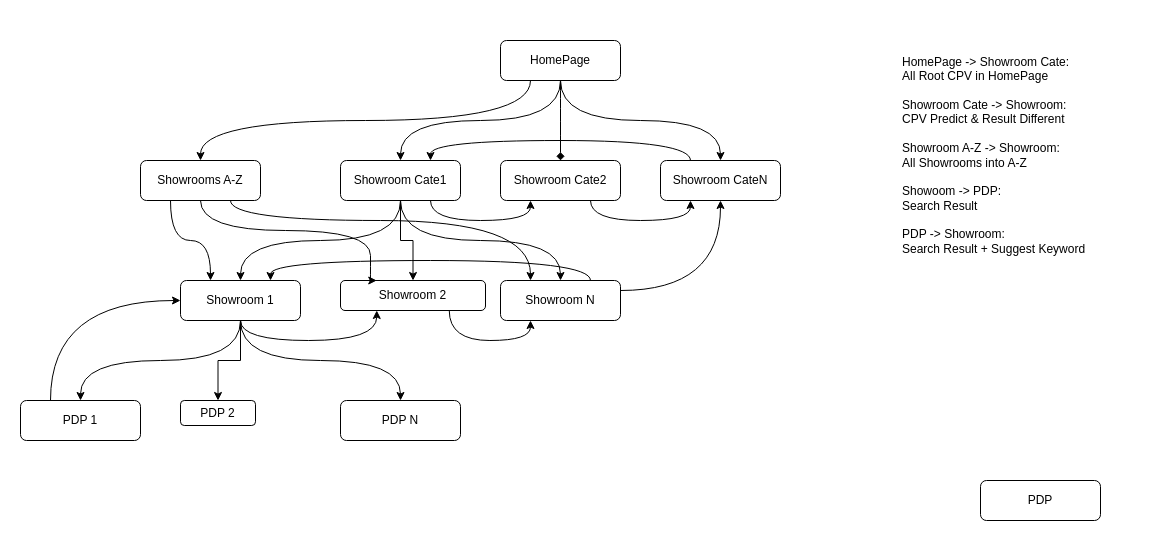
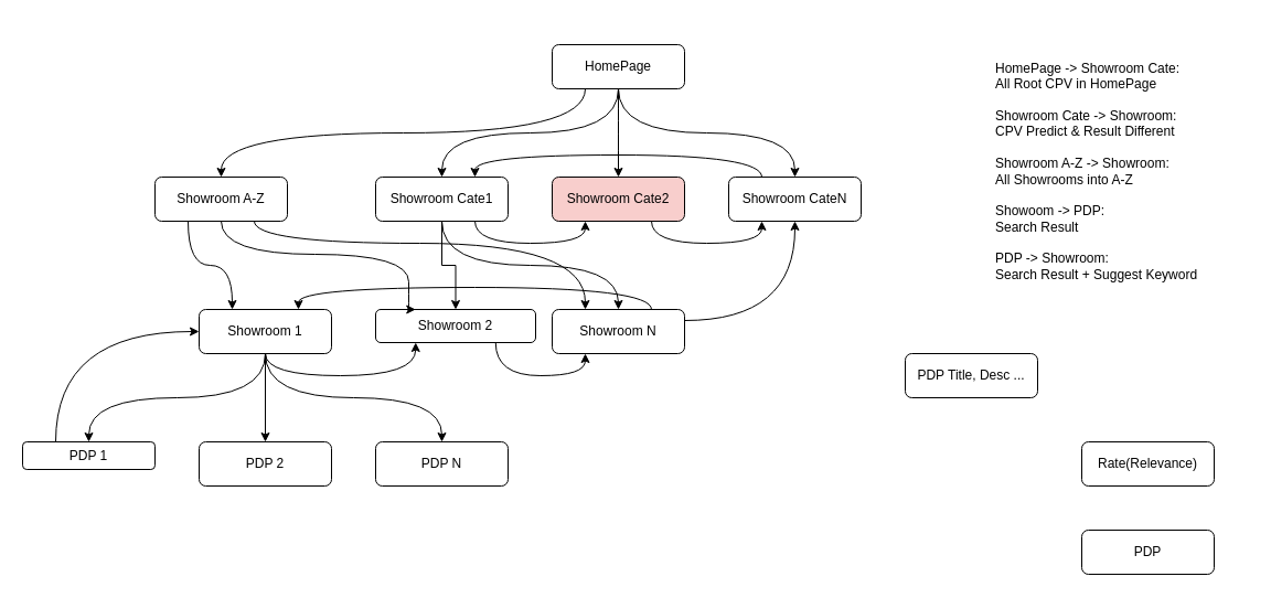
- <mxCell id="2" style="edgeStyle=orthogonalEdgeStyle;rounded=0;orthogonalLoop=1;jettySize=auto;html=1;exitX=0.5;exitY=1;exitDx=0;exitDy=0;curved=1;endArrow=diamond;" parent="1" source="6" target="23" edge="1"><mxGeometry relative="1" as="geometry" /></mxCell>
+ <mxCell id="2" style="edgeStyle=orthogonalEdgeStyle;rounded=0;orthogonalLoop=1;jettySize=auto;html=1;exitX=0.5;exitY=1;exitDx=0;exitDy=0;curved=1;" parent="1" source="6" target="23" edge="1"><mxGeometry relative="1" as="geometry" /></mxCell>
- <mxCell id="34" value="Showrooms A-Z" style="rounded=1;whiteSpace=wrap;html=1;" parent="1" vertex="1"><mxGeometry x="140" y="160" width="120" height="40" as="geometry" /></mxCell>
+ <mxCell id="34" value="Showroom A-Z" style="rounded=1;whiteSpace=wrap;html=1;" parent="1" vertex="1"><mxGeometry x="140" y="160" width="120" height="40" as="geometry" /></mxCell>
- <mxCell id="23" value="Showroom Cate2" style="rounded=1;whiteSpace=wrap;html=1;" parent="1" vertex="1"><mxGeometry x="500" y="160" width="120" height="40" as="geometry" /></mxCell>
+ <mxCell id="23" value="Showroom Cate2" style="rounded=1;whiteSpace=wrap;html=1;fillColor=#f8cecc;" parent="1" vertex="1"><mxGeometry x="500" y="160" width="120" height="40" as="geometry" /></mxCell>
- <mxCell id="18" style="edgeStyle=orthogonalEdgeStyle;rounded=0;orthogonalLoop=1;jettySize=auto;html=1;exitX=0.5;exitY=1;exitDx=0;exitDy=0;curved=1;" parent="1" source="21" target="11" edge="1"><mxGeometry relative="1" as="geometry" /></mxCell>
+ <mxCell id="35" value="PDP Title, Desc ..." style="rounded=1;whiteSpace=wrap;html=1;" vertex="1" parent="1"><mxGeometry x="820" y="320" width="120" height="40" as="geometry" /></mxCell>
- <mxCell id="28" value="PDP 2" style="rounded=1;whiteSpace=wrap;html=1;" parent="1" vertex="1"><mxGeometry x="180" y="400" width="75" height="25" as="geometry" /></mxCell>
+ <mxCell id="28" value="PDP 2" style="rounded=1;whiteSpace=wrap;html=1;" parent="1" vertex="1"><mxGeometry x="180" y="400" width="120" height="40" as="geometry" /></mxCell>
- <mxCell id="27" value="PDP 1" style="rounded=1;whiteSpace=wrap;html=1;" parent="1" vertex="1"><mxGeometry x="20" y="400" width="120" height="40" as="geometry" /></mxCell>
+ <mxCell id="27" value="PDP 1" style="rounded=1;whiteSpace=wrap;html=1;" parent="1" vertex="1"><mxGeometry x="20" y="400" width="120" height="25" as="geometry" /></mxCell>
+ <mxCell id="36" value="Rate(Relevance)" style="rounded=1;whiteSpace=wrap;html=1;" vertex="1" parent="1"><mxGeometry x="980" y="400" width="120" height="40" as="geometry" /></mxCell>
